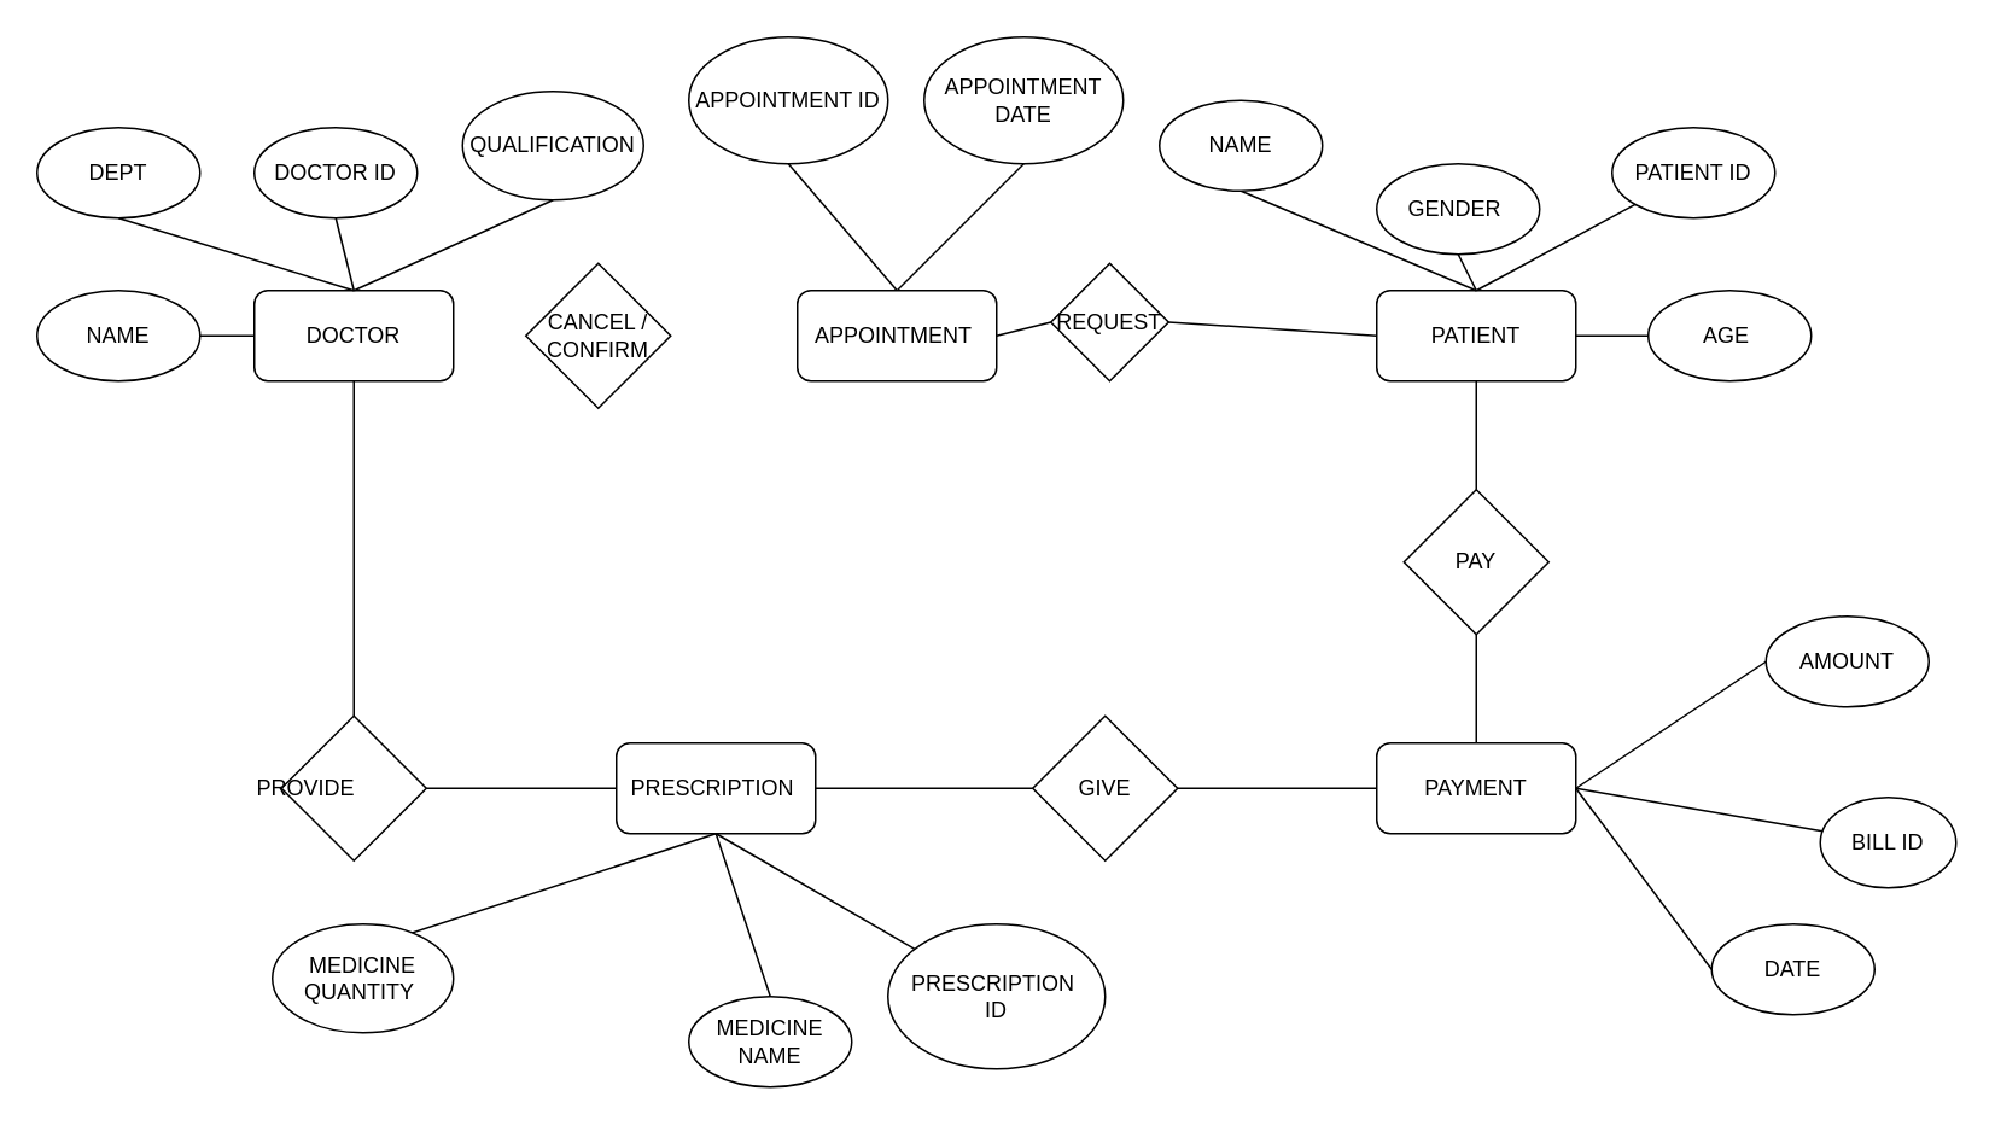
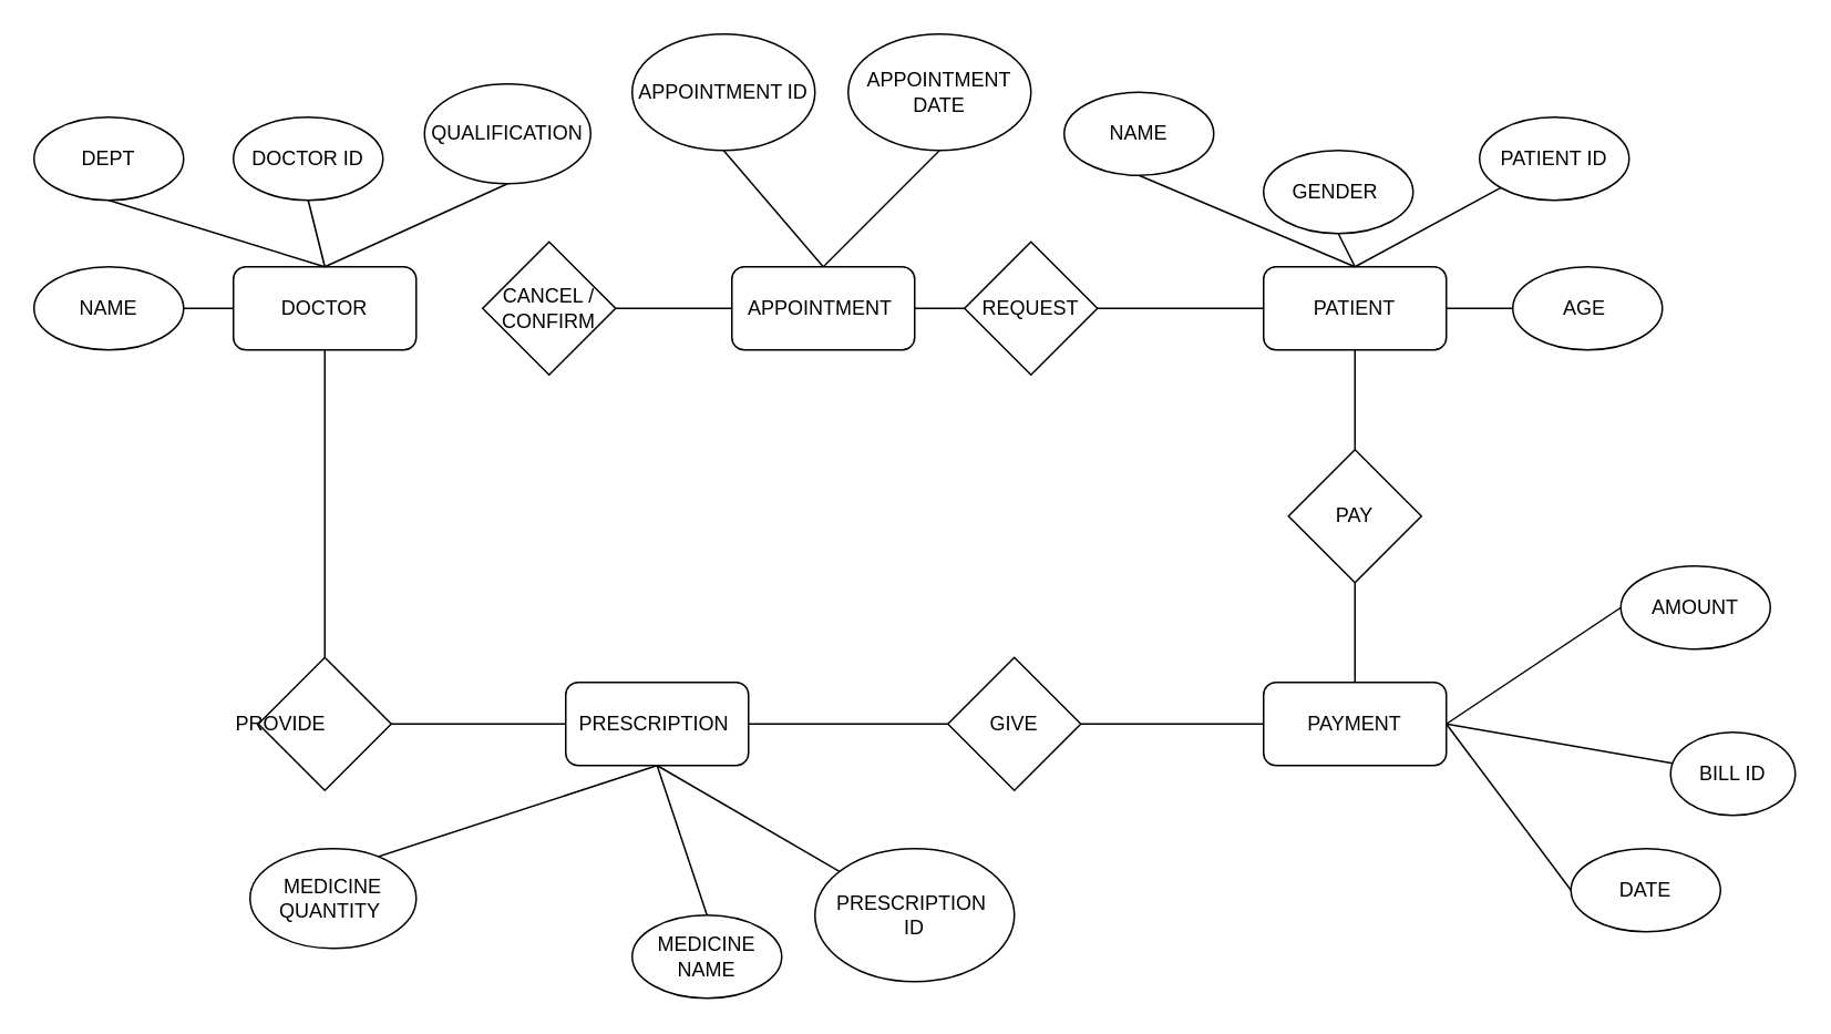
- <mxCell id="18" value="REQUEST" style="rhombus;whiteSpace=wrap;html=1;" vertex="1" parent="1"><mxGeometry x="580" y="145" width="65" height="65" as="geometry" /></mxCell>
+ <mxCell id="18" value="REQUEST" style="rhombus;whiteSpace=wrap;html=1;" vertex="1" parent="1"><mxGeometry x="580" y="145" width="80" height="80" as="geometry" /></mxCell>
+ <mxCell id="17" value="" style="endArrow=none;html=1;rounded=0;exitX=0;exitY=0.5;exitDx=0;exitDy=0;entryX=1;entryY=0.5;entryDx=0;entryDy=0;" edge="1" parent="1" source="16" target="7"><mxGeometry width="50" height="50" relative="1" as="geometry"><mxPoint x="300" y="195" as="sourcePoint" /><mxPoint x="370" y="190" as="targetPoint" /></mxGeometry></mxCell>
